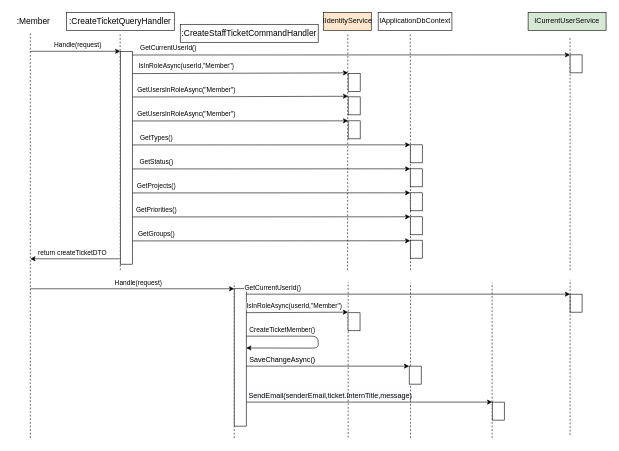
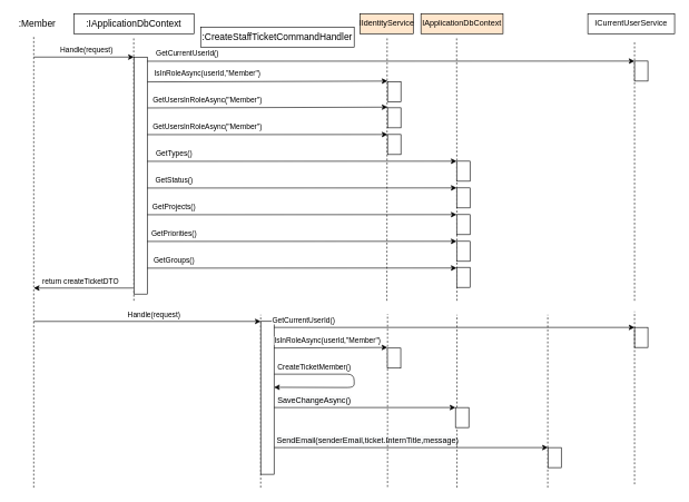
- <mxCell id="2" value="&lt;span style=&quot;font-size: 14px&quot;&gt;:CreateTicketQueryHandler&lt;/span&gt;" style="rounded=0;whiteSpace=wrap;html=1;" parent="1" vertex="1"><mxGeometry x="110" y="20" width="180" height="30" as="geometry" /></mxCell>
+ <mxCell id="2" value="&lt;span style=&quot;font-size: 14px&quot;&gt;:IApplicationDbContext&lt;/span&gt;" style="rounded=0;whiteSpace=wrap;html=1;" parent="1" vertex="1"><mxGeometry x="110" y="20" width="180" height="30" as="geometry" /></mxCell>
- <mxCell id="13" value="IApplicationDbContext" style="rounded=0;whiteSpace=wrap;html=1;" parent="1" vertex="1"><mxGeometry x="630" y="20" width="123" height="30" as="geometry" /></mxCell>
+ <mxCell id="13" value="IApplicationDbContext" style="rounded=0;whiteSpace=wrap;html=1;fillColor=#ffe6cc;" parent="1" vertex="1"><mxGeometry x="630" y="20" width="123" height="30" as="geometry" /></mxCell>
- <mxCell id="38" value="ICurrentUserService" style="rounded=0;whiteSpace=wrap;html=1;fillColor=#d5e8d4;" vertex="1" parent="1"><mxGeometry x="880" y="20" width="130" height="30" as="geometry" /></mxCell>
+ <mxCell id="38" value="ICurrentUserService" style="rounded=0;whiteSpace=wrap;html=1;" vertex="1" parent="1"><mxGeometry x="880" y="20" width="130" height="30" as="geometry" /></mxCell>
